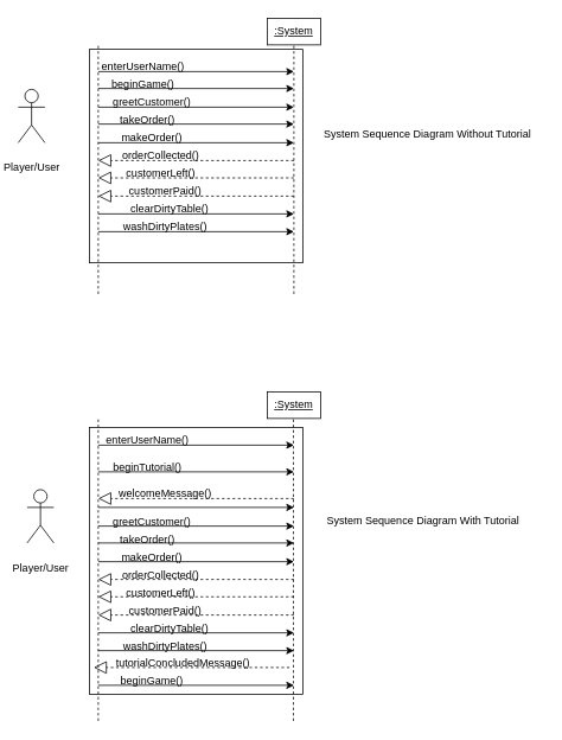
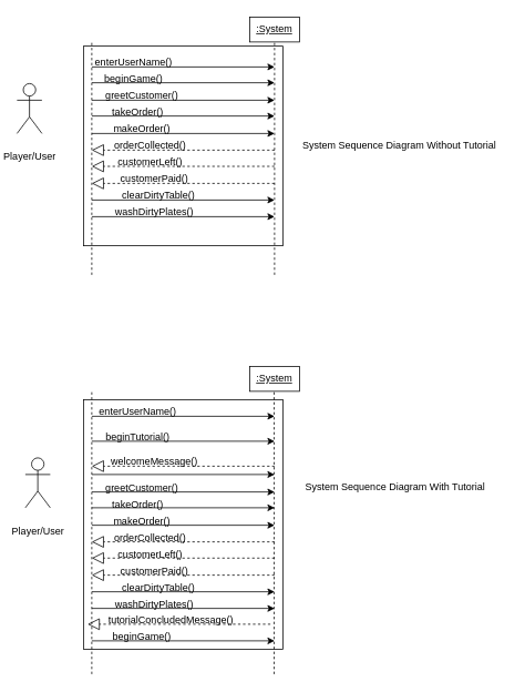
- <mxCell id="32" value="System Sequence Diagram Without Tutorial" style="text;html=1;align=center;verticalAlign=middle;resizable=0;points=[];autosize=1;strokeColor=none;fillColor=none;" parent="1" vertex="1"><mxGeometry x="350" y="135" width="260" height="30" as="geometry" /></mxCell>
+ <mxCell id="32" value="System Sequence Diagram Without Tutorial" style="text;html=1;align=center;verticalAlign=middle;resizable=0;points=[];autosize=1;strokeColor=none;fillColor=none;" parent="1" vertex="1"><mxGeometry x="350" y="160" width="260" height="30" as="geometry" /></mxCell>
